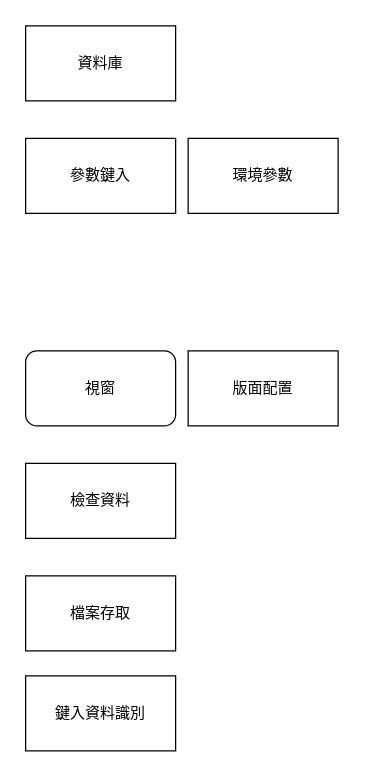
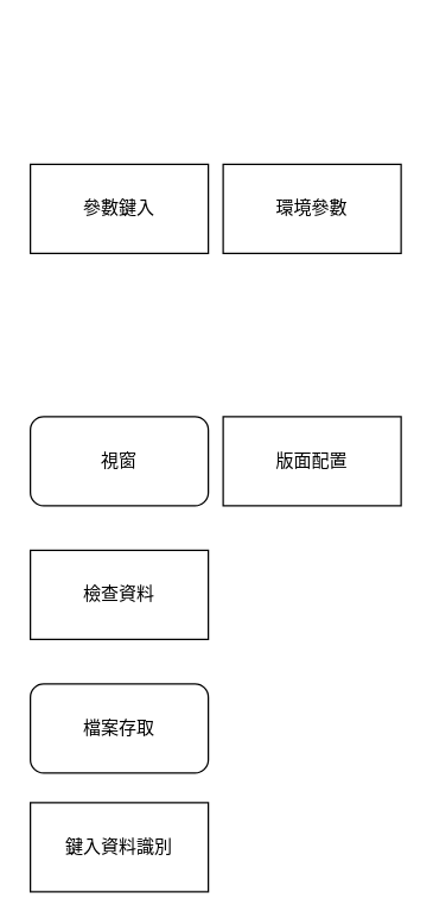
- <mxCell id="2" value="資料庫" style="rounded=0;whiteSpace=wrap;html=1;" vertex="1" parent="1"><mxGeometry x="20" y="20" width="120" height="60" as="geometry" /></mxCell>
- <mxCell id="8" value="檔案存取" style="rounded=0;whiteSpace=wrap;html=1;" vertex="1" parent="1"><mxGeometry x="20" y="460" width="120" height="60" as="geometry" /></mxCell>
+ <mxCell id="8" value="檔案存取" style="whiteSpace=wrap;html=1;rounded=1;" vertex="1" parent="1"><mxGeometry x="20" y="460" width="120" height="60" as="geometry" /></mxCell>
